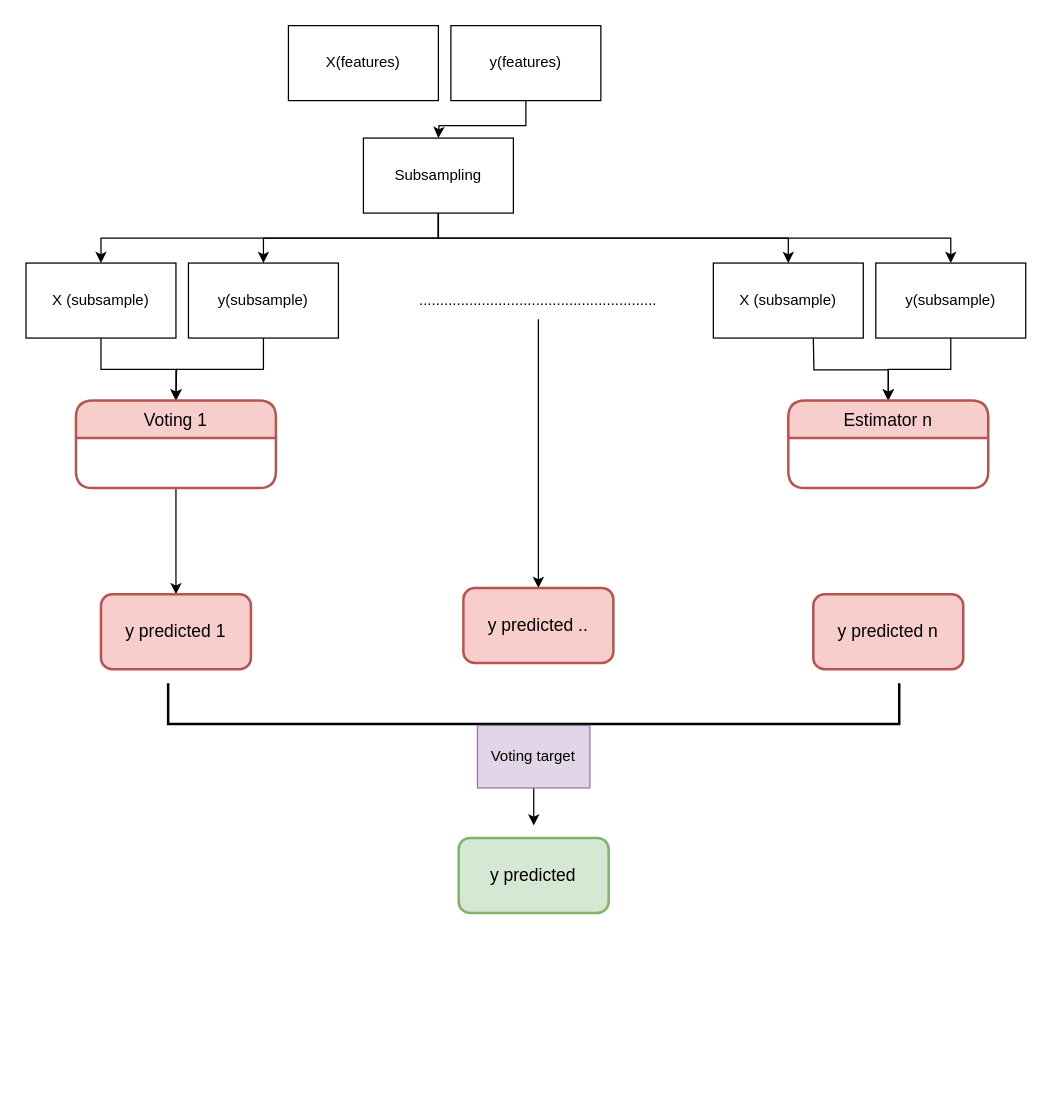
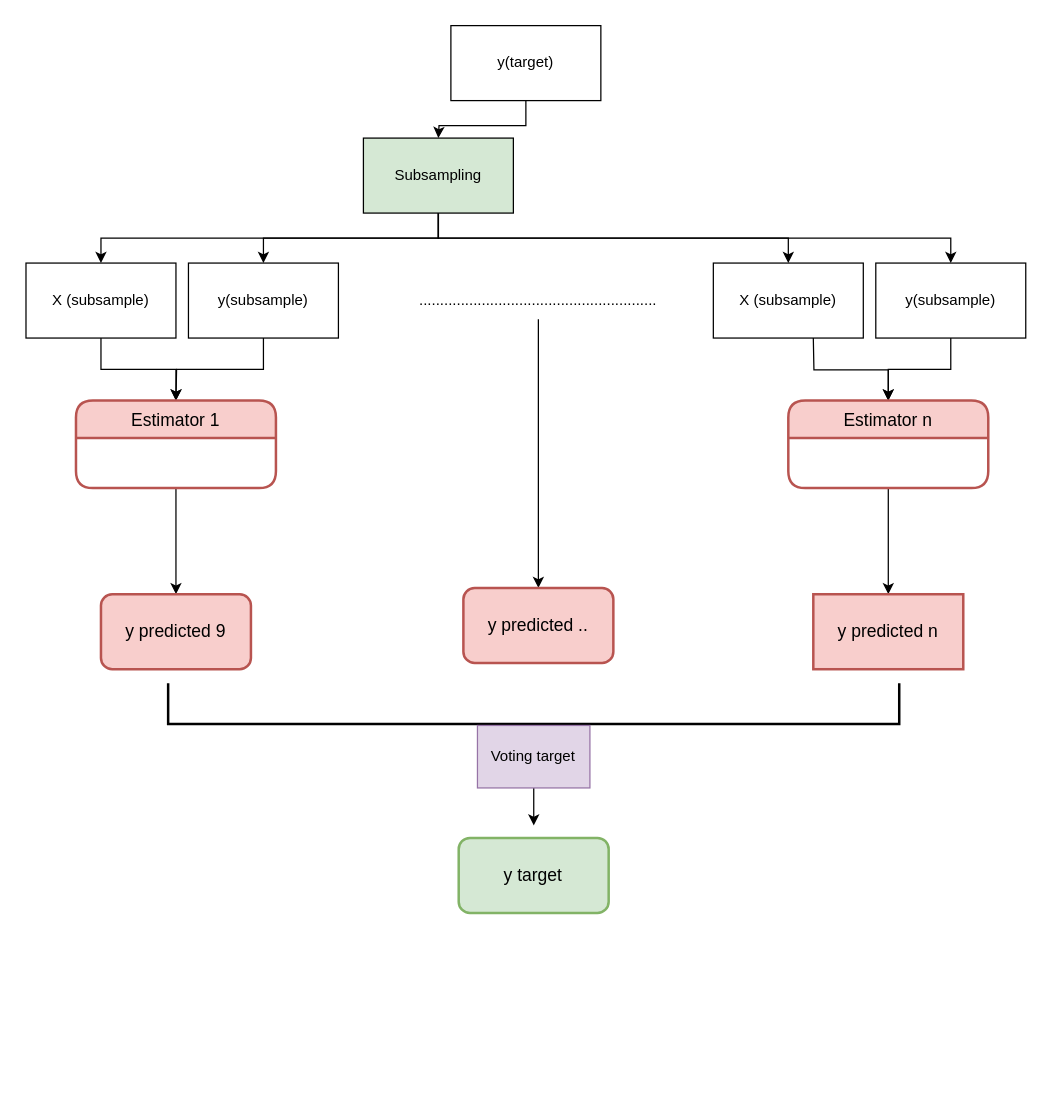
- <mxCell id="2" value="X(features)" style="rounded=0;whiteSpace=wrap;html=1;" vertex="1" parent="1"><mxGeometry x="230" y="20" width="120" height="60" as="geometry" /></mxCell>
- <mxCell id="4" value="y(features)" style="rounded=0;whiteSpace=wrap;html=1;" vertex="1" parent="1"><mxGeometry x="360" y="20" width="120" height="60" as="geometry" /></mxCell>
+ <mxCell id="4" value="y(target)" style="rounded=0;whiteSpace=wrap;html=1;" vertex="1" parent="1"><mxGeometry x="360" y="20" width="120" height="60" as="geometry" /></mxCell>
- <mxCell id="9" value="Subsampling" style="rounded=0;whiteSpace=wrap;html=1;" vertex="1" parent="1"><mxGeometry x="290" y="110" width="120" height="60" as="geometry" /></mxCell>
+ <mxCell id="9" value="Subsampling" style="rounded=0;whiteSpace=wrap;html=1;fillColor=#d5e8d4;" vertex="1" parent="1"><mxGeometry x="290" y="110" width="120" height="60" as="geometry" /></mxCell>
- <mxCell id="20" value="Voting 1" style="swimlane;childLayout=stackLayout;horizontal=1;startSize=30;horizontalStack=0;rounded=1;fontSize=14;fontStyle=0;strokeWidth=2;resizeParent=0;resizeLast=1;shadow=0;dashed=0;align=center;fillColor=#f8cecc;strokeColor=#b85450;" vertex="1" parent="1"><mxGeometry x="60" y="320" width="160" height="70" as="geometry" /></mxCell>
+ <mxCell id="20" value="Estimator 1" style="swimlane;childLayout=stackLayout;horizontal=1;startSize=30;horizontalStack=0;rounded=1;fontSize=14;fontStyle=0;strokeWidth=2;resizeParent=0;resizeLast=1;shadow=0;dashed=0;align=center;fillColor=#f8cecc;strokeColor=#b85450;" vertex="1" parent="1"><mxGeometry x="60" y="320" width="160" height="70" as="geometry" /></mxCell>
+ <mxCell id="22" value="" style="edgeStyle=orthogonalEdgeStyle;rounded=0;orthogonalLoop=1;jettySize=auto;html=1;" edge="1" parent="1" source="23" target="25"><mxGeometry relative="1" as="geometry" /></mxCell>
- <mxCell id="24" value="y predicted 1" style="whiteSpace=wrap;html=1;fontSize=14;fillColor=#f8cecc;strokeColor=#b85450;fontStyle=0;startSize=30;rounded=1;strokeWidth=2;shadow=0;dashed=0;" vertex="1" parent="1"><mxGeometry x="80" y="475" width="120" height="60" as="geometry" /></mxCell>
+ <mxCell id="24" value="y predicted 9" style="whiteSpace=wrap;html=1;fontSize=14;fillColor=#f8cecc;strokeColor=#b85450;fontStyle=0;startSize=30;rounded=1;strokeWidth=2;shadow=0;dashed=0;" vertex="1" parent="1"><mxGeometry x="80" y="475" width="120" height="60" as="geometry" /></mxCell>
- <mxCell id="25" value="y predicted n" style="whiteSpace=wrap;html=1;fontSize=14;fillColor=#f8cecc;strokeColor=#b85450;fontStyle=0;startSize=30;rounded=1;strokeWidth=2;shadow=0;dashed=0;" vertex="1" parent="1"><mxGeometry x="650" y="475" width="120" height="60" as="geometry" /></mxCell>
+ <mxCell id="25" value="y predicted n" style="whiteSpace=wrap;html=1;fontSize=14;fillColor=#f8cecc;strokeColor=#b85450;fontStyle=0;startSize=30;strokeWidth=2;shadow=0;dashed=0;rounded=0;" vertex="1" parent="1"><mxGeometry x="650" y="475" width="120" height="60" as="geometry" /></mxCell>
- <mxCell id="30" value="y predicted " style="whiteSpace=wrap;html=1;fontSize=14;fillColor=#d5e8d4;strokeColor=#82b366;fontStyle=0;startSize=30;rounded=1;strokeWidth=2;shadow=0;dashed=0;" vertex="1" parent="1"><mxGeometry x="366.25" y="670" width="120" height="60" as="geometry" /></mxCell>
+ <mxCell id="30" value="y target " style="whiteSpace=wrap;html=1;fontSize=14;fillColor=#d5e8d4;strokeColor=#82b366;fontStyle=0;startSize=30;rounded=1;strokeWidth=2;shadow=0;dashed=0;" vertex="1" parent="1"><mxGeometry x="366.25" y="670" width="120" height="60" as="geometry" /></mxCell>
